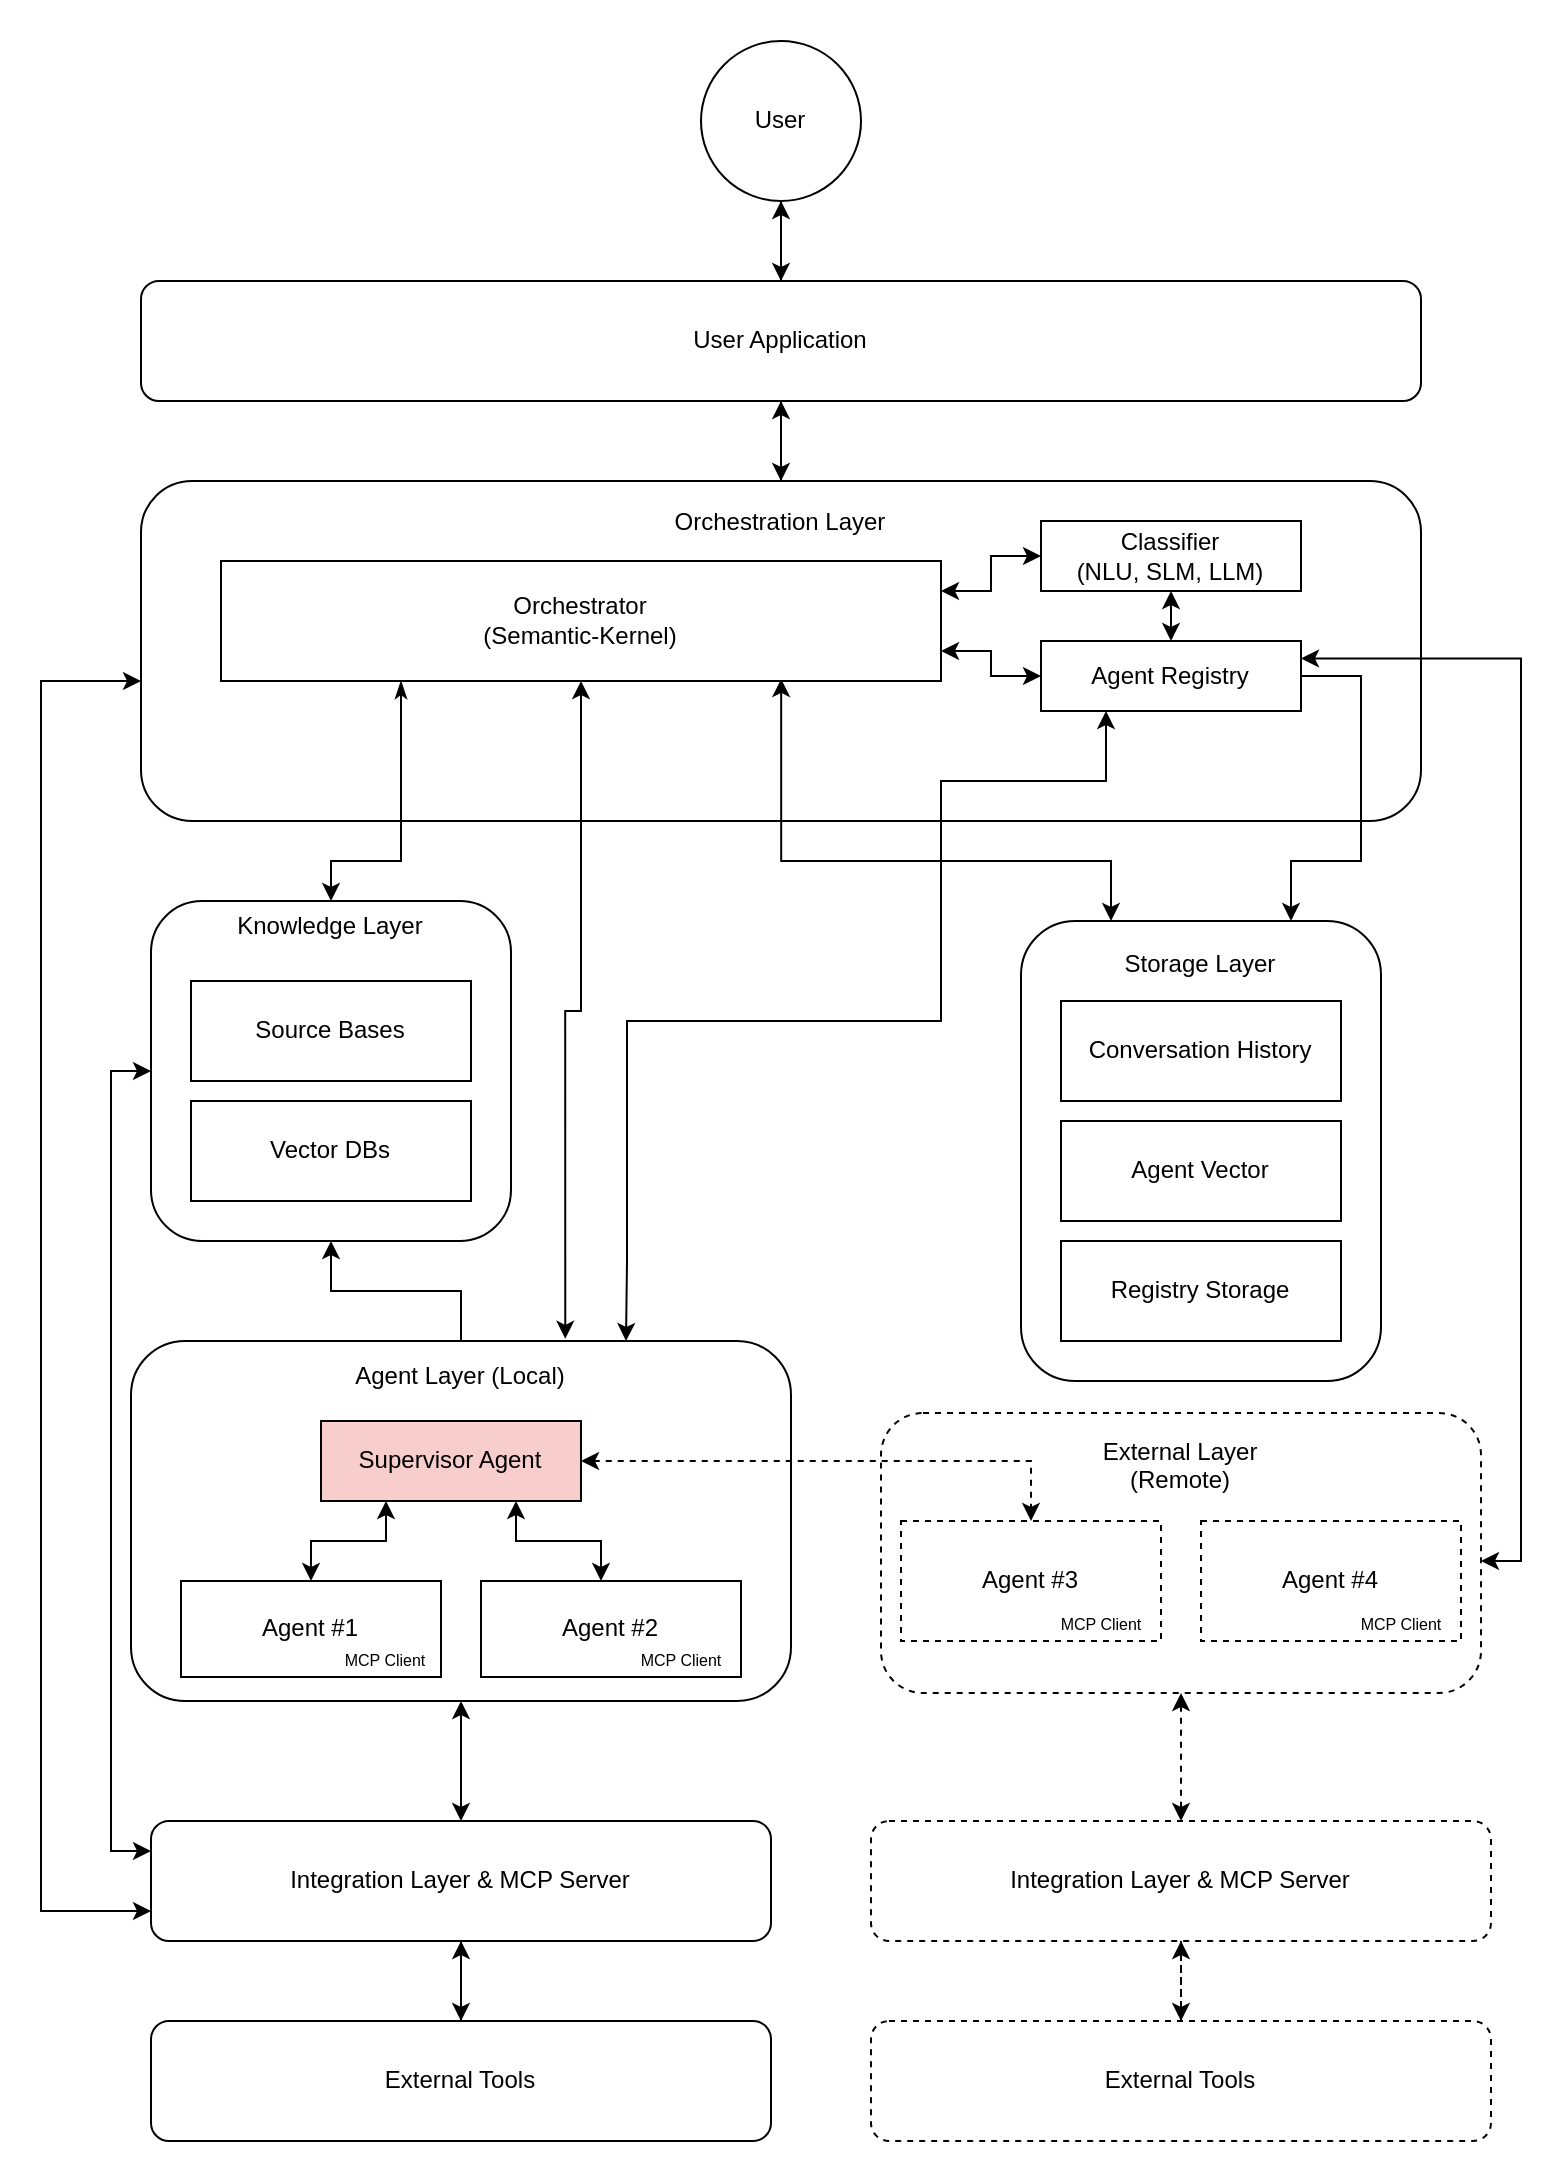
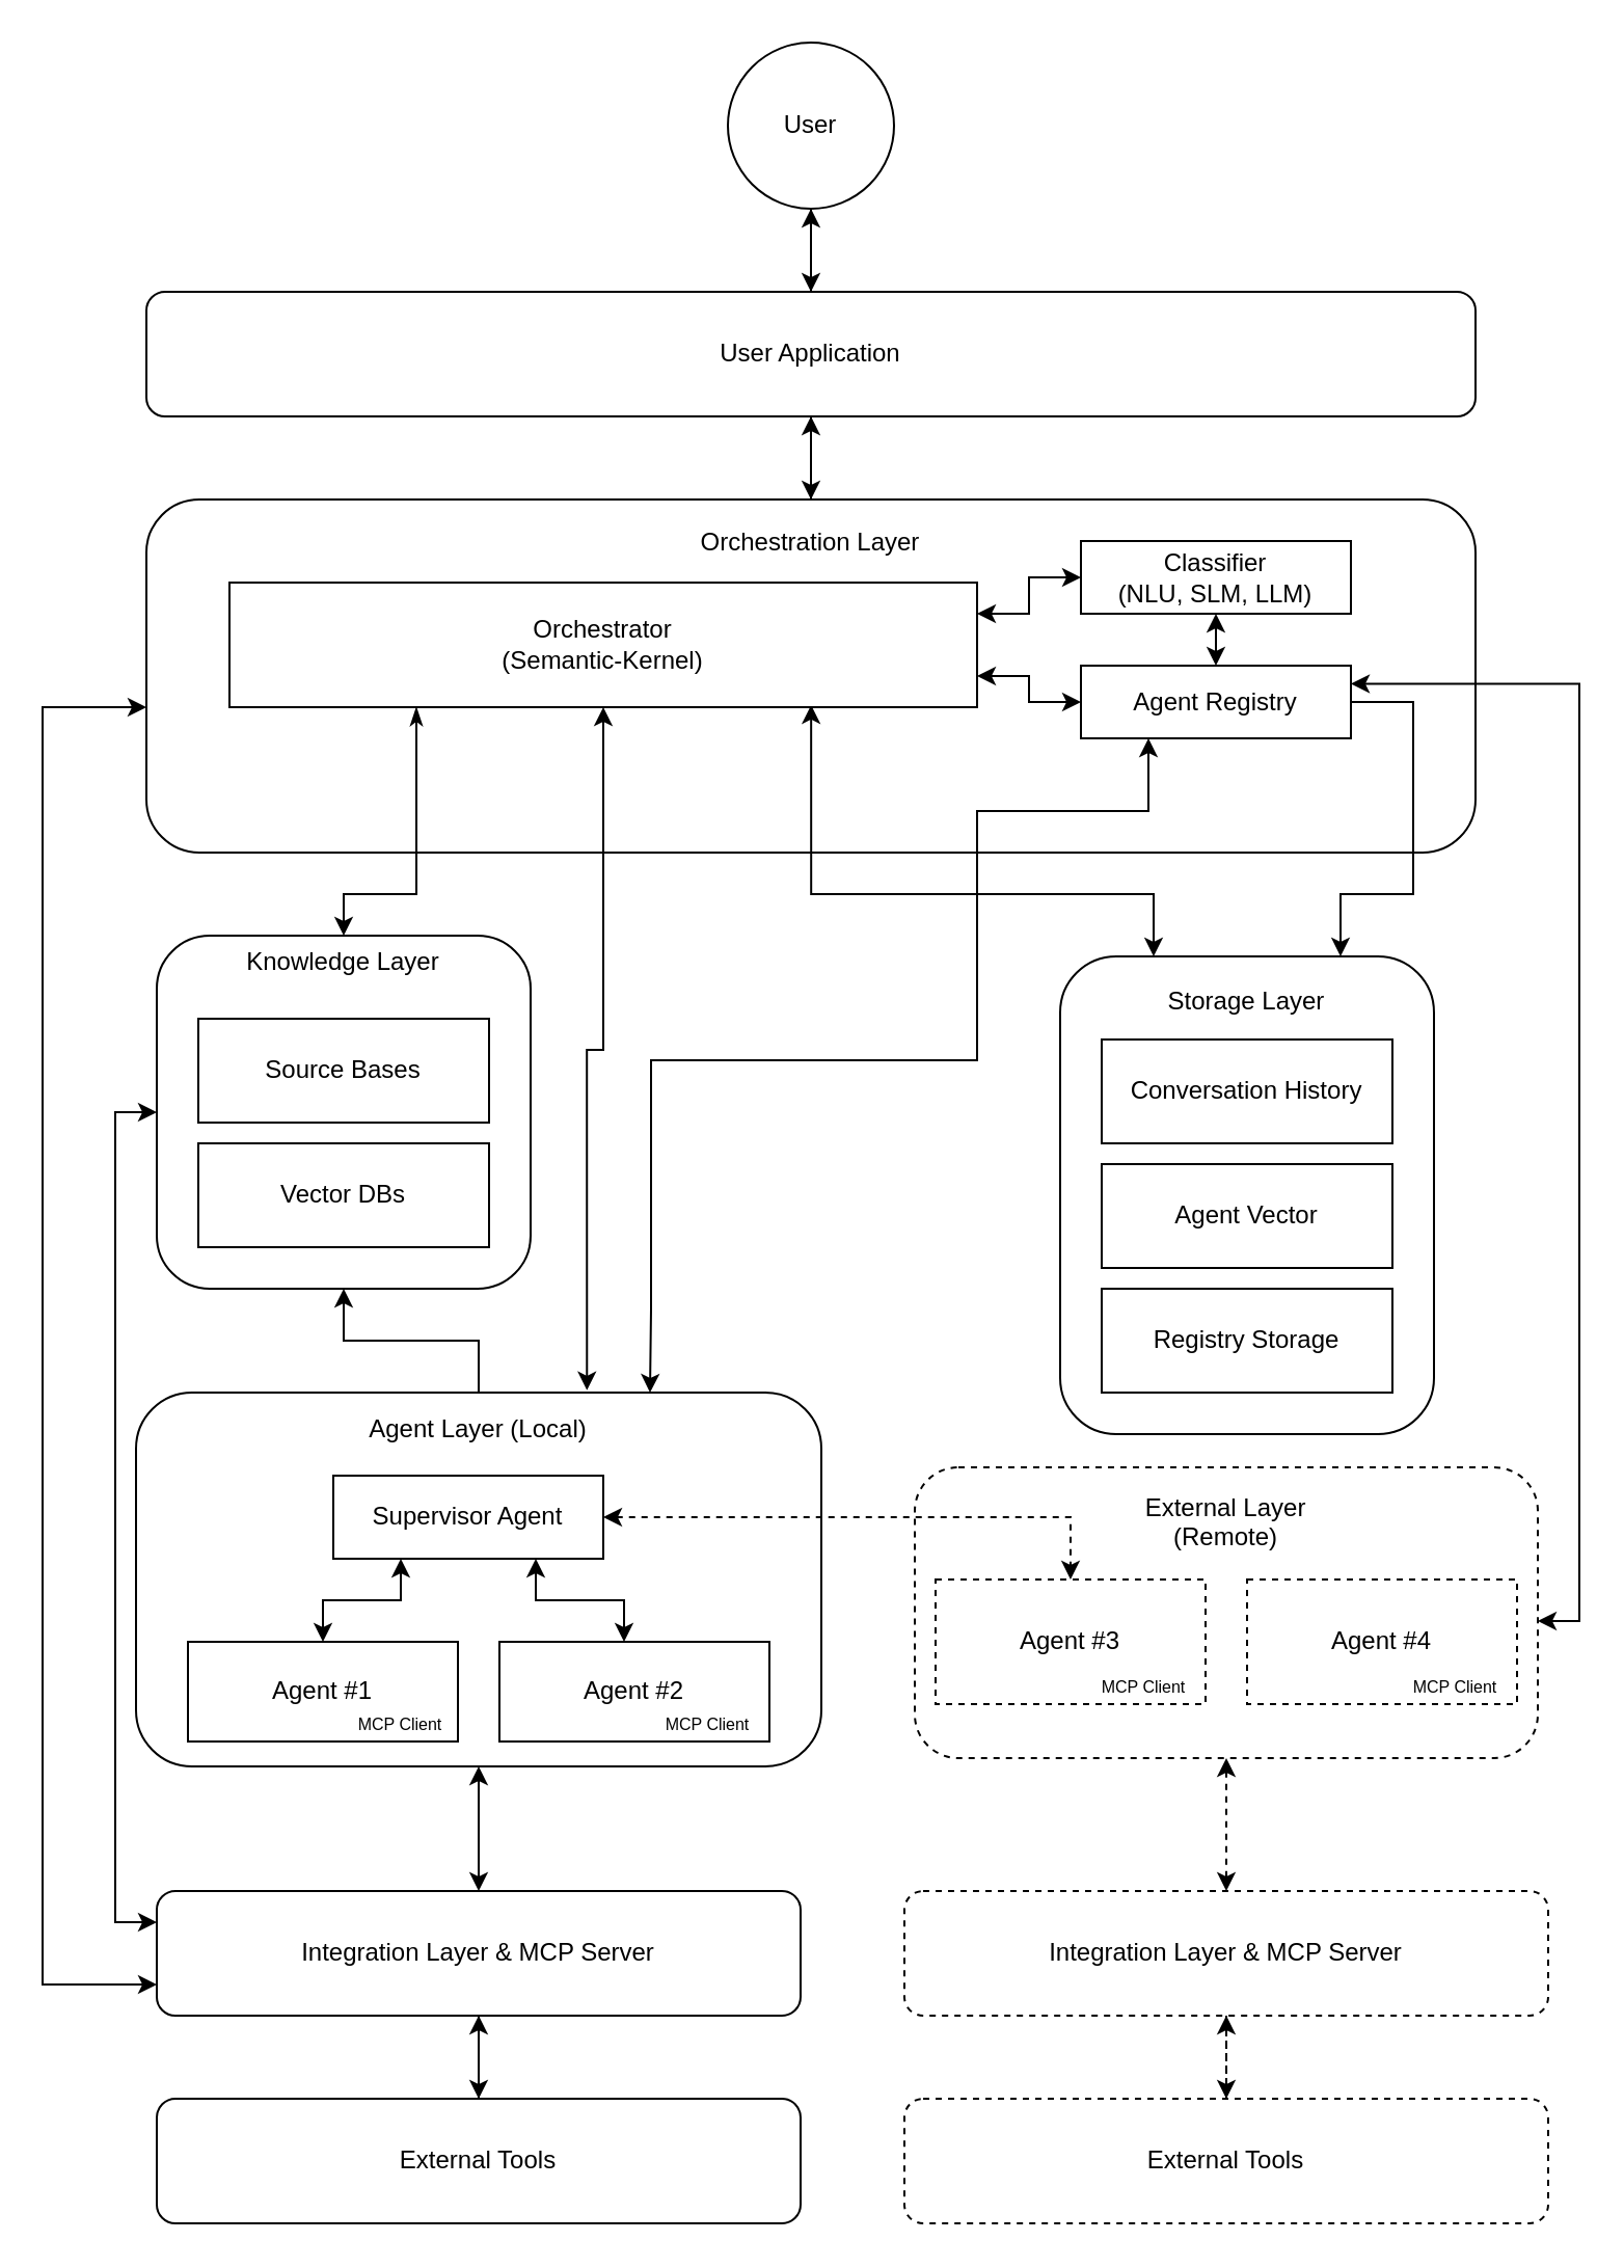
- <mxCell id="46" value="Supervisor Agent" style="rounded=0;whiteSpace=wrap;html=1;fillColor=#f8cecc;" parent="1" vertex="1"><mxGeometry x="160" y="710" width="130" height="40" as="geometry" /></mxCell>
+ <mxCell id="46" value="Supervisor Agent" style="rounded=0;whiteSpace=wrap;html=1;" parent="1" vertex="1"><mxGeometry x="160" y="710" width="130" height="40" as="geometry" /></mxCell>
